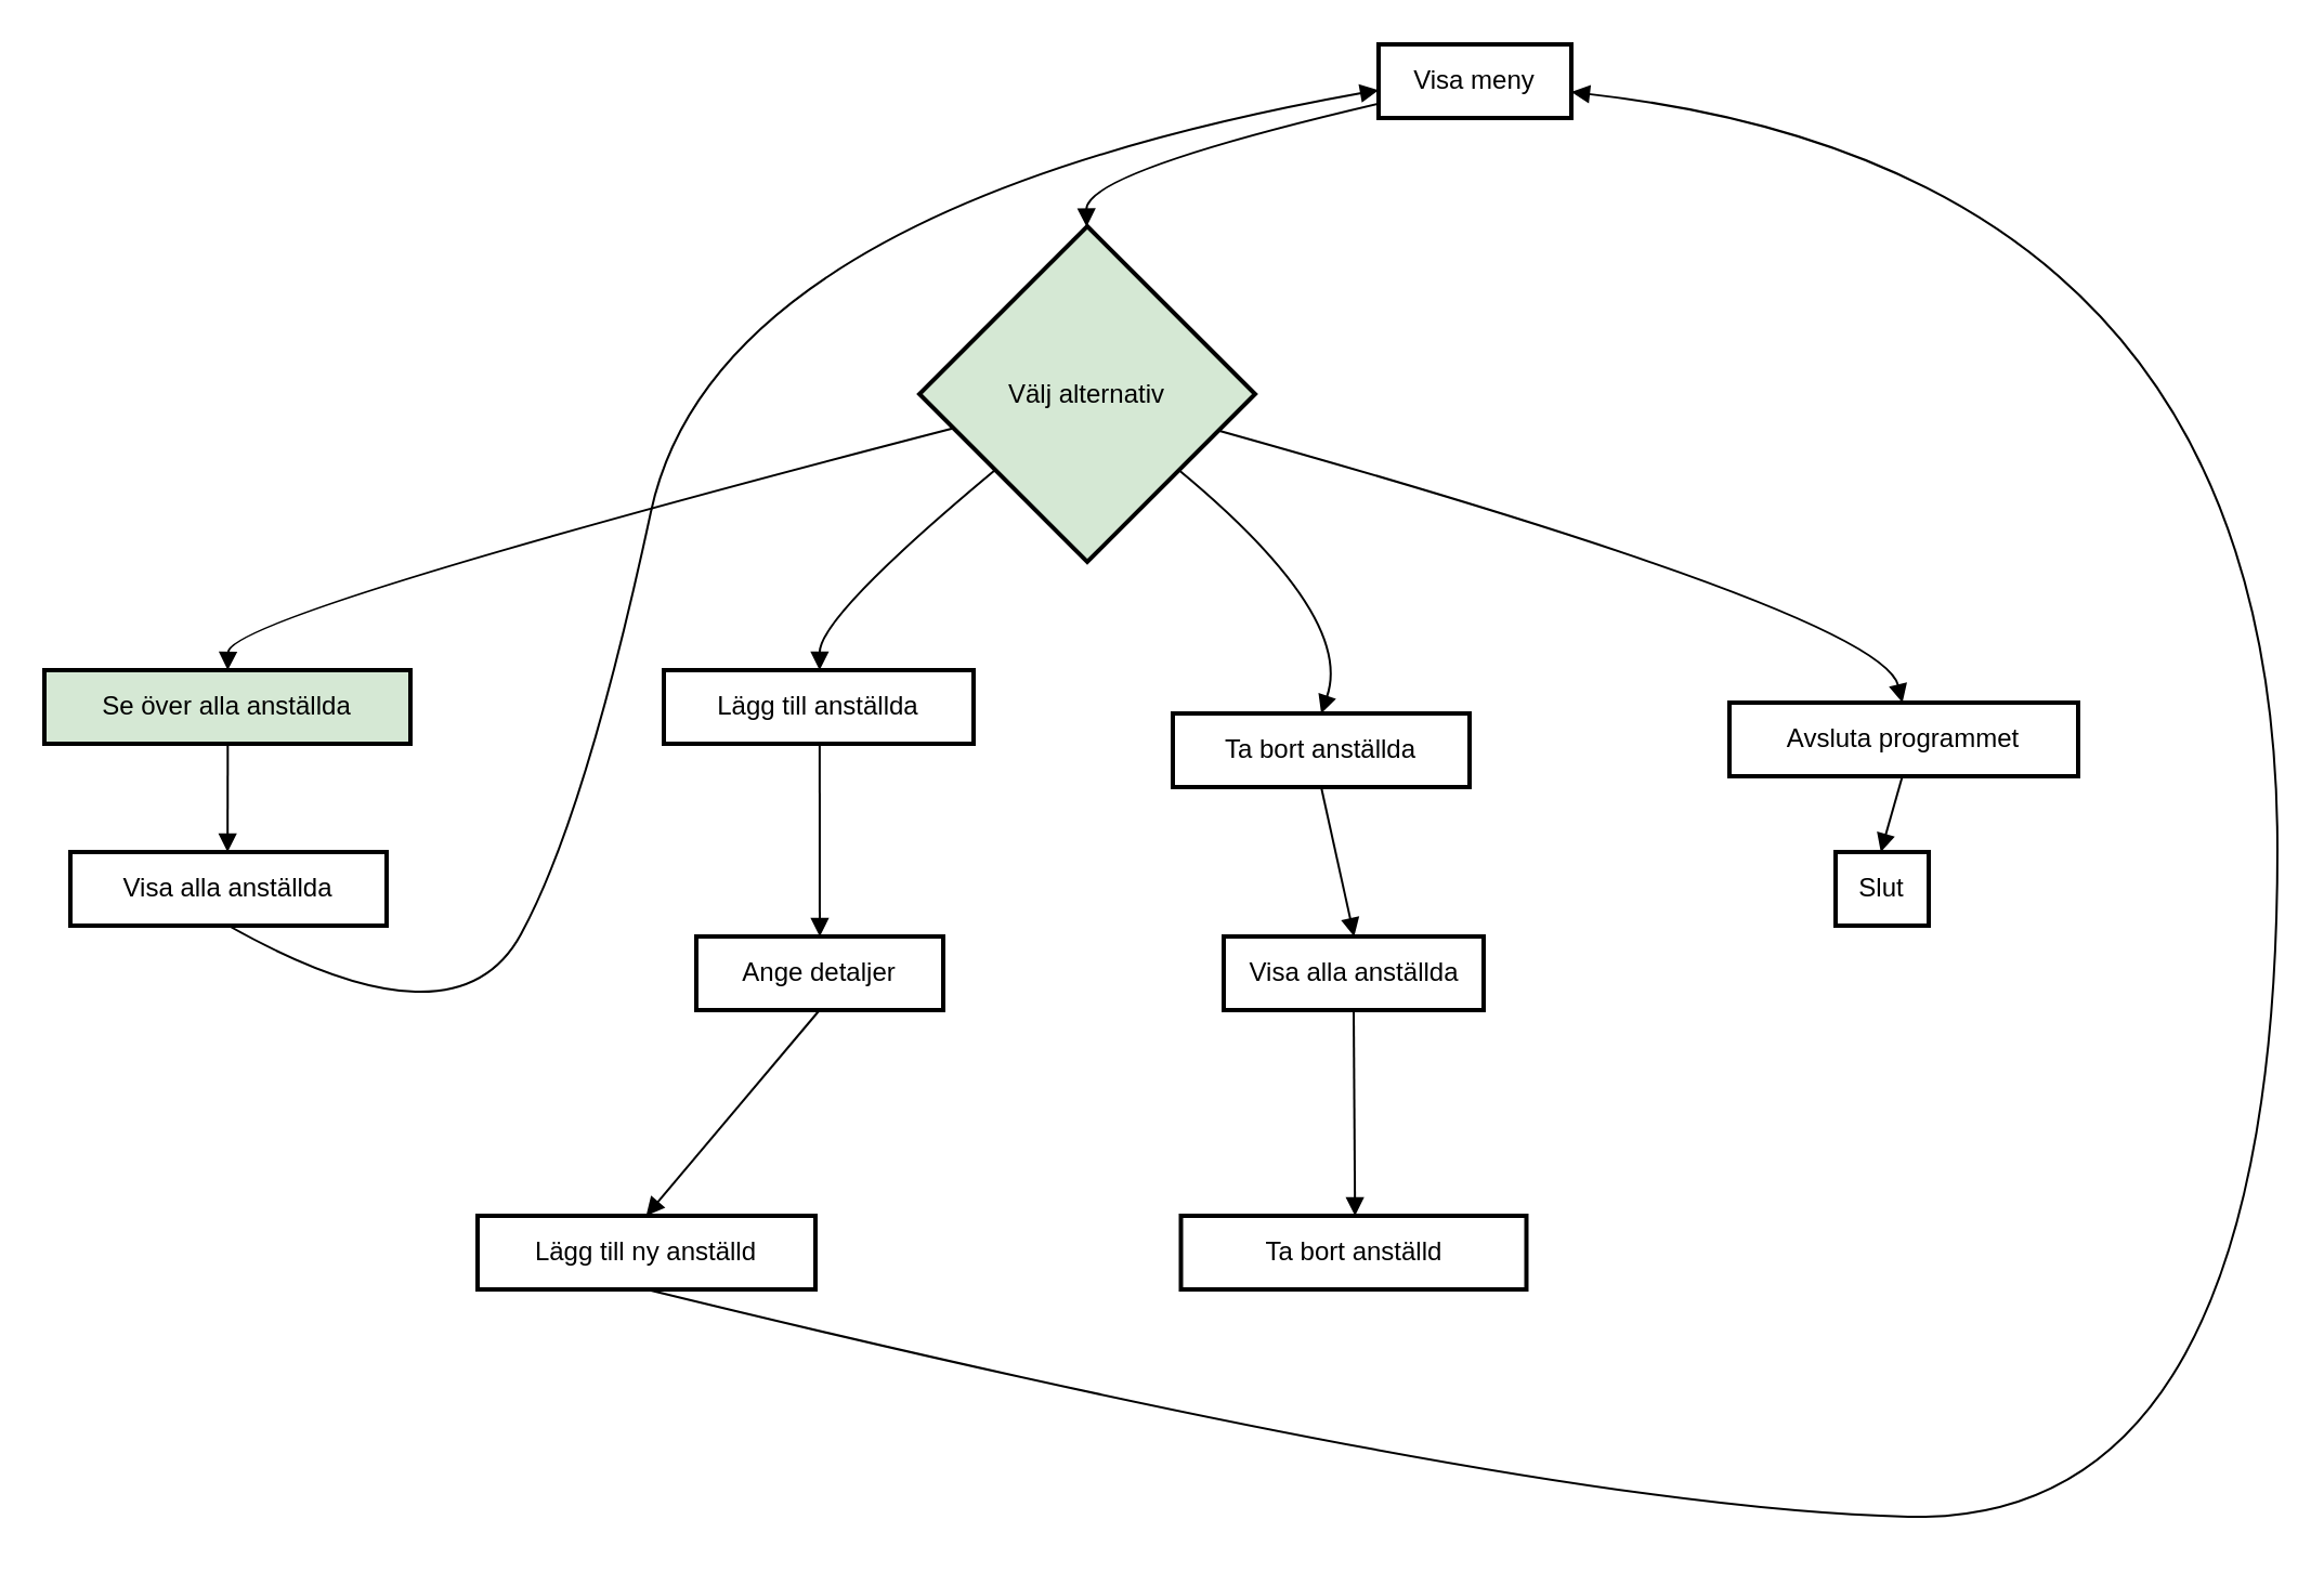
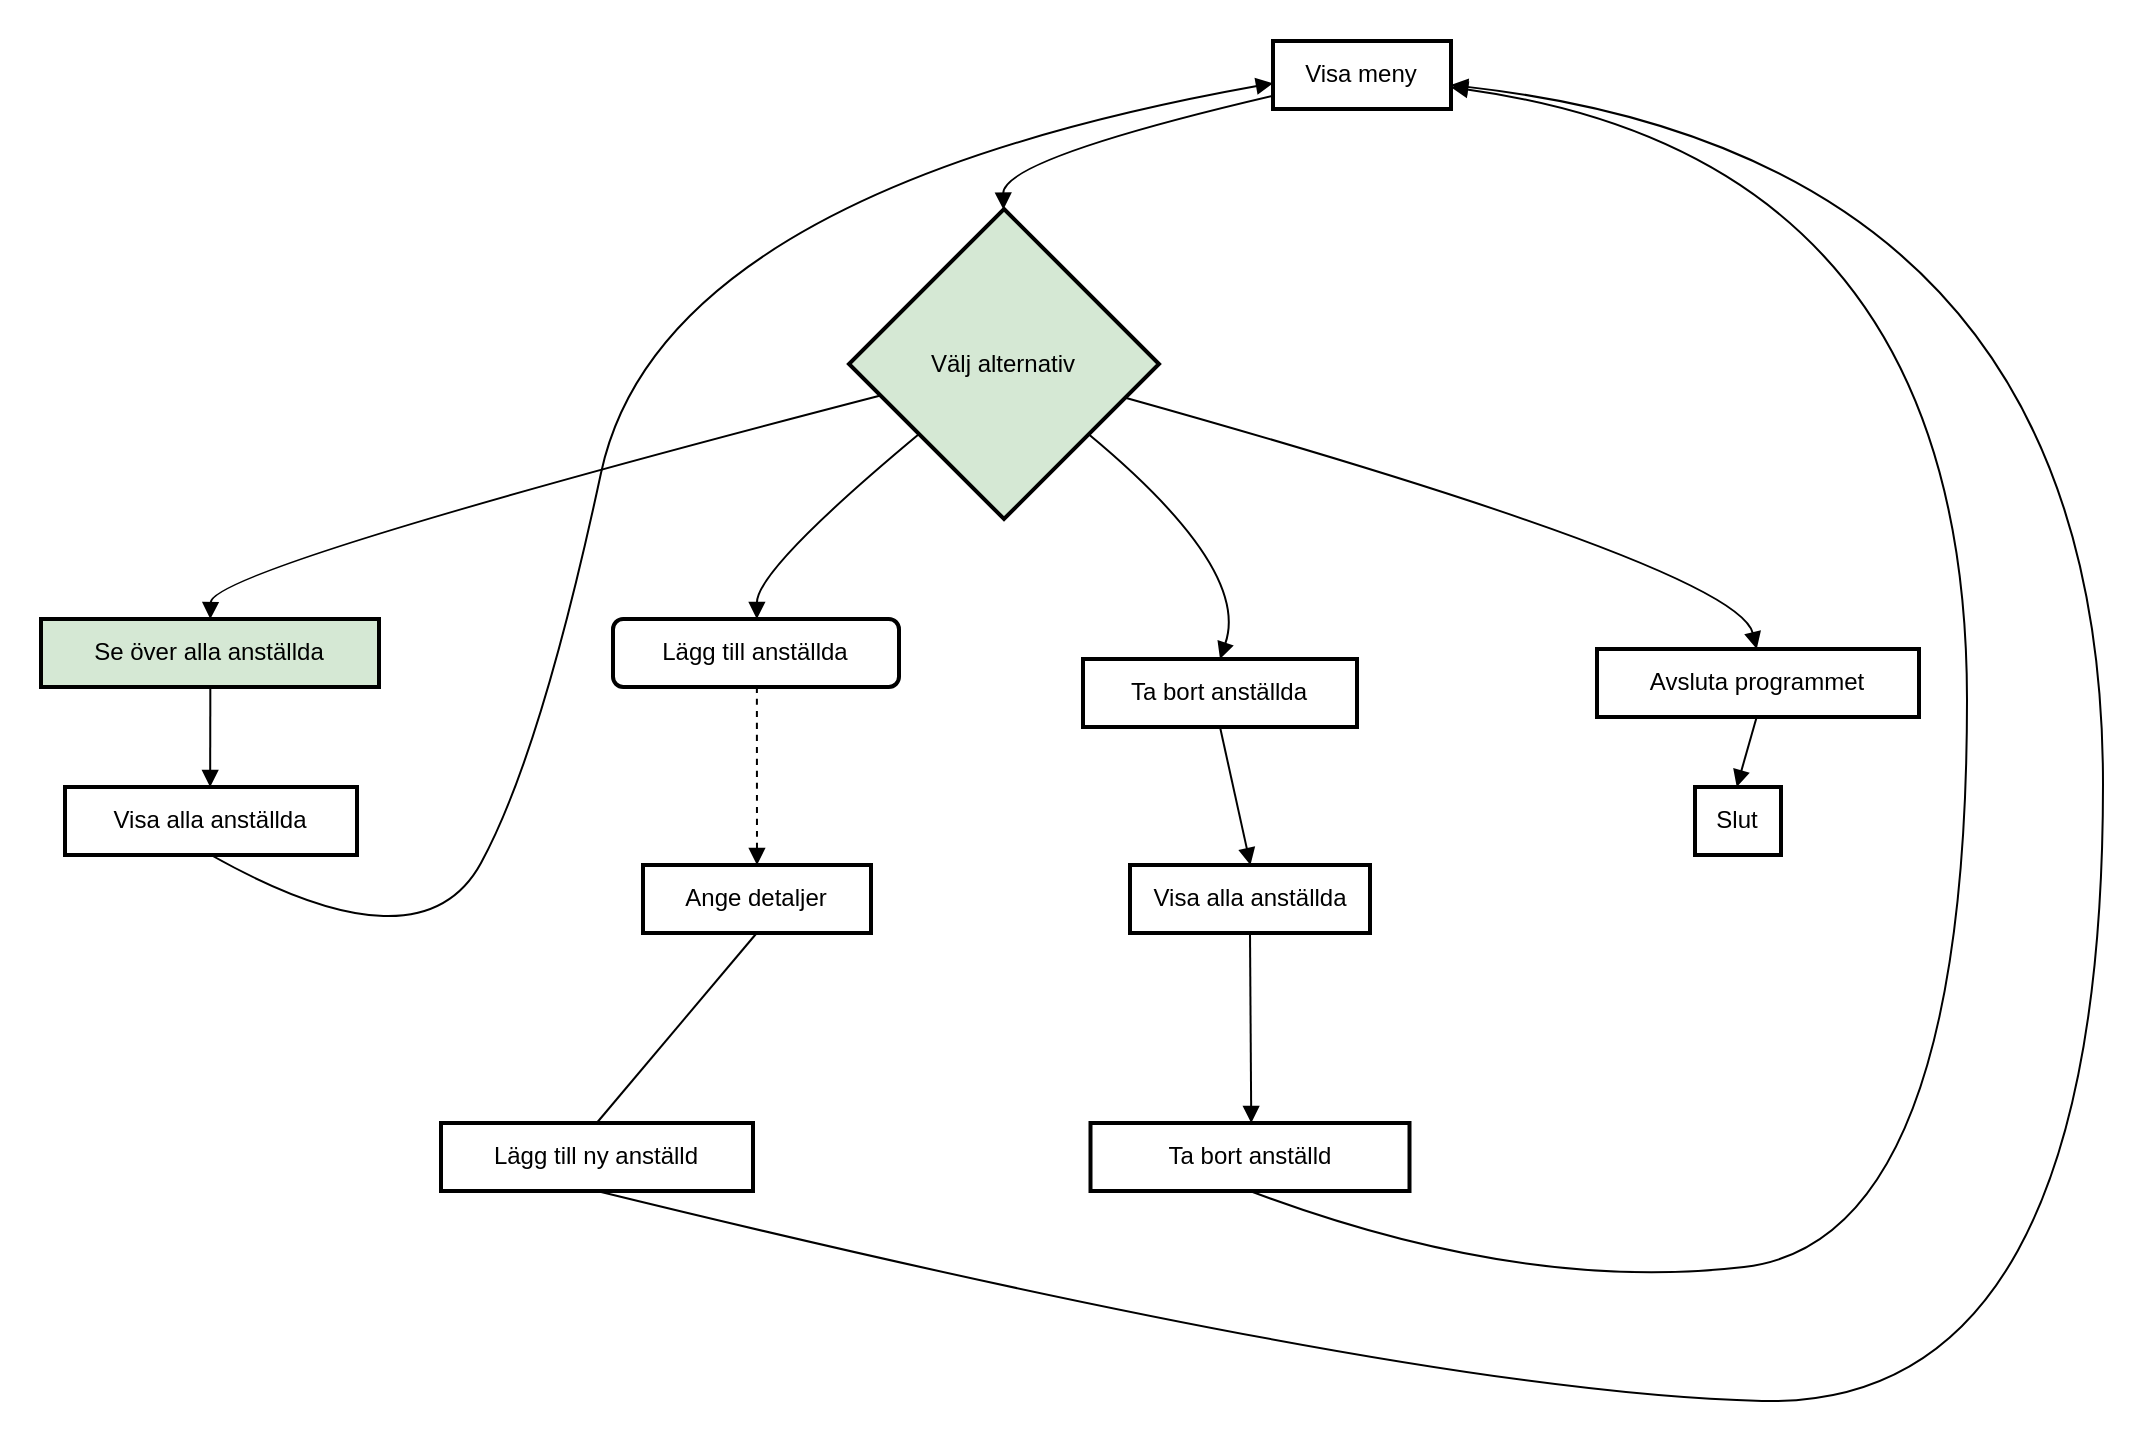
- <mxCell id="5" value="Lägg till anställda" style="whiteSpace=wrap;strokeWidth=2;" vertex="1" parent="1"><mxGeometry x="306" y="309" width="143" height="34" as="geometry" /></mxCell>
+ <mxCell id="5" value="Lägg till anställda" style="whiteSpace=wrap;strokeWidth=2;rounded=1;" vertex="1" parent="1"><mxGeometry x="306" y="309" width="143" height="34" as="geometry" /></mxCell>
- <mxCell id="21" value="" style="curved=1;startArrow=none;endArrow=block;exitX=0.503;exitY=0.991;entryX=0.5;entryY=0;rounded=0;entryDx=0;entryDy=0;" edge="1" parent="1" source="5" target="9"><mxGeometry relative="1" as="geometry"><Array as="points" /><mxPoint x="377.872" y="393" as="targetPoint" /></mxGeometry></mxCell>
+ <mxCell id="21" value="" style="curved=1;startArrow=none;endArrow=block;exitX=0.503;exitY=0.991;entryX=0.5;entryY=0;rounded=0;entryDx=0;entryDy=0;dashed=1;" edge="1" parent="1" source="5" target="9"><mxGeometry relative="1" as="geometry"><Array as="points" /><mxPoint x="377.872" y="393" as="targetPoint" /></mxGeometry></mxCell>
+ <mxCell id="26" value="" style="curved=1;startArrow=none;endArrow=block;exitX=0.5;exitY=1;entryX=1.001;entryY=0.682;rounded=0;exitDx=0;exitDy=0;" edge="1" parent="1" source="12" target="2"><mxGeometry relative="1" as="geometry"><Array as="points"><mxPoint x="760" y="646" /><mxPoint x="983" y="620" /><mxPoint x="983" y="79" /></Array><mxPoint x="875.064" y="645" as="sourcePoint" /></mxGeometry></mxCell>
- <mxCell id="22" value="" style="curved=1;startArrow=none;endArrow=block;exitX=0.499;exitY=0.991;entryX=0.499;entryY=-0.009;rounded=0;" edge="1" parent="1" source="9" target="10"><mxGeometry relative="1" as="geometry"><Array as="points" /></mxGeometry></mxCell>
+ <mxCell id="22" value="" style="curved=1;startArrow=none;endArrow=none;exitX=0.499;exitY=0.991;entryX=0.499;entryY=-0.009;rounded=0;" edge="1" parent="1" source="9" target="10"><mxGeometry relative="1" as="geometry"><Array as="points" /></mxGeometry></mxCell>
